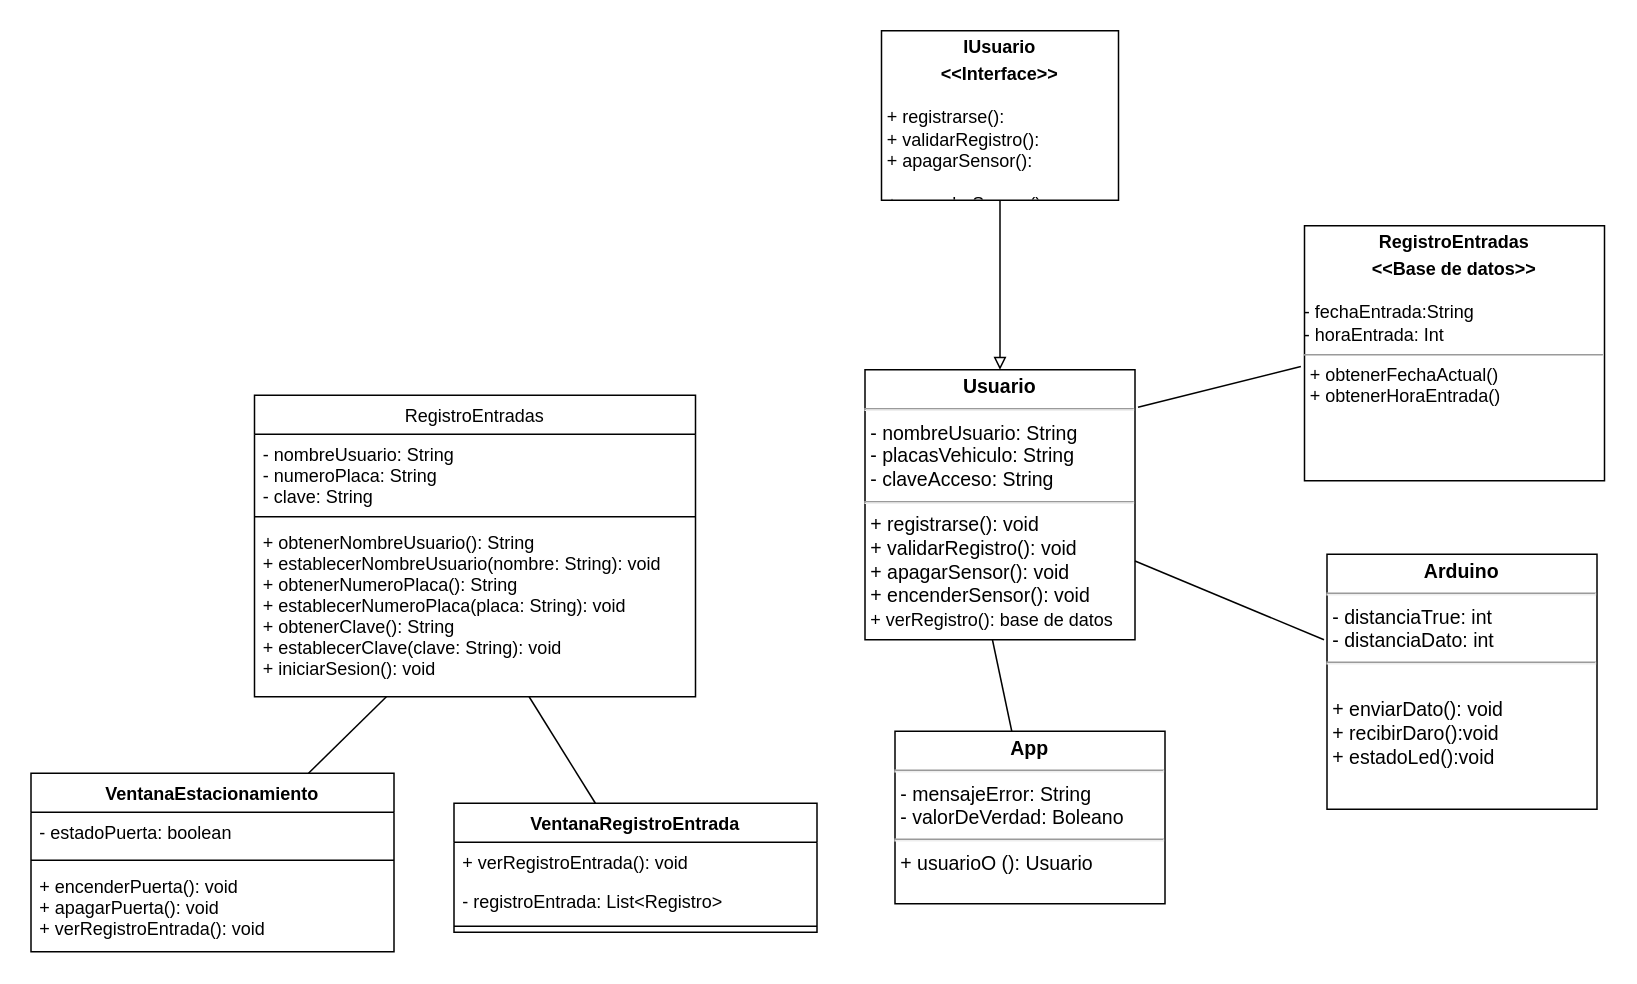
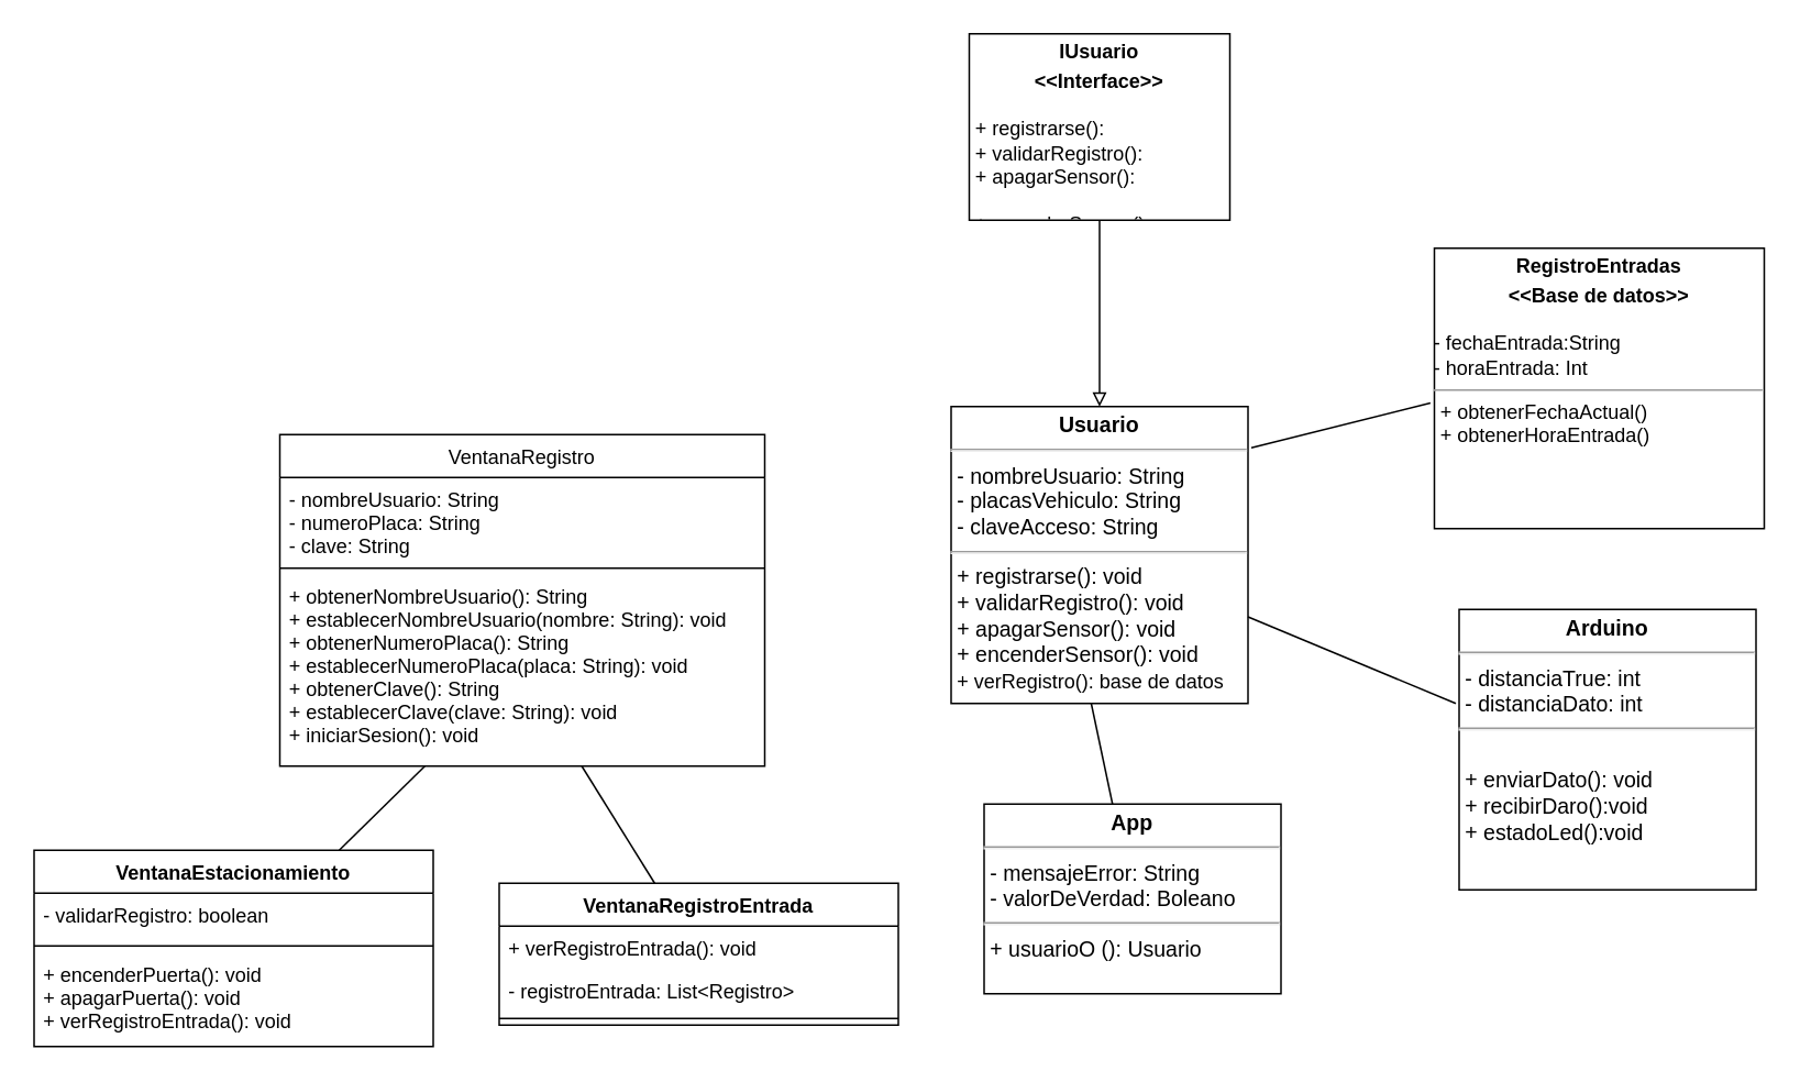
- <mxCell id="11" value="RegistroEntradas" style="swimlane;fontStyle=0;align=center;verticalAlign=top;childLayout=stackLayout;horizontal=1;startSize=26;horizontalStack=0;resizeParent=1;resizeParentMax=0;resizeLast=0;collapsible=1;marginBottom=0;" vertex="1" parent="1"><mxGeometry x="169" y="263" width="294" height="201" as="geometry" /></mxCell>
+ <mxCell id="11" value="VentanaRegistro" style="swimlane;fontStyle=0;align=center;verticalAlign=top;childLayout=stackLayout;horizontal=1;startSize=26;horizontalStack=0;resizeParent=1;resizeParentMax=0;resizeLast=0;collapsible=1;marginBottom=0;" vertex="1" parent="1"><mxGeometry x="169" y="263" width="294" height="201" as="geometry" /></mxCell>
- <mxCell id="16" value="- estadoPuerta: boolean" style="text;strokeColor=none;fillColor=none;align=left;verticalAlign=top;spacingLeft=4;spacingRight=4;overflow=hidden;rotatable=0;points=[[0,0.5],[1,0.5]];portConstraint=eastwest;" vertex="1" parent="15"><mxGeometry y="26" width="242" height="28" as="geometry" /></mxCell>
+ <mxCell id="16" value="- validarRegistro: boolean" style="text;strokeColor=none;fillColor=none;align=left;verticalAlign=top;spacingLeft=4;spacingRight=4;overflow=hidden;rotatable=0;points=[[0,0.5],[1,0.5]];portConstraint=eastwest;" vertex="1" parent="15"><mxGeometry y="26" width="242" height="28" as="geometry" /></mxCell>
